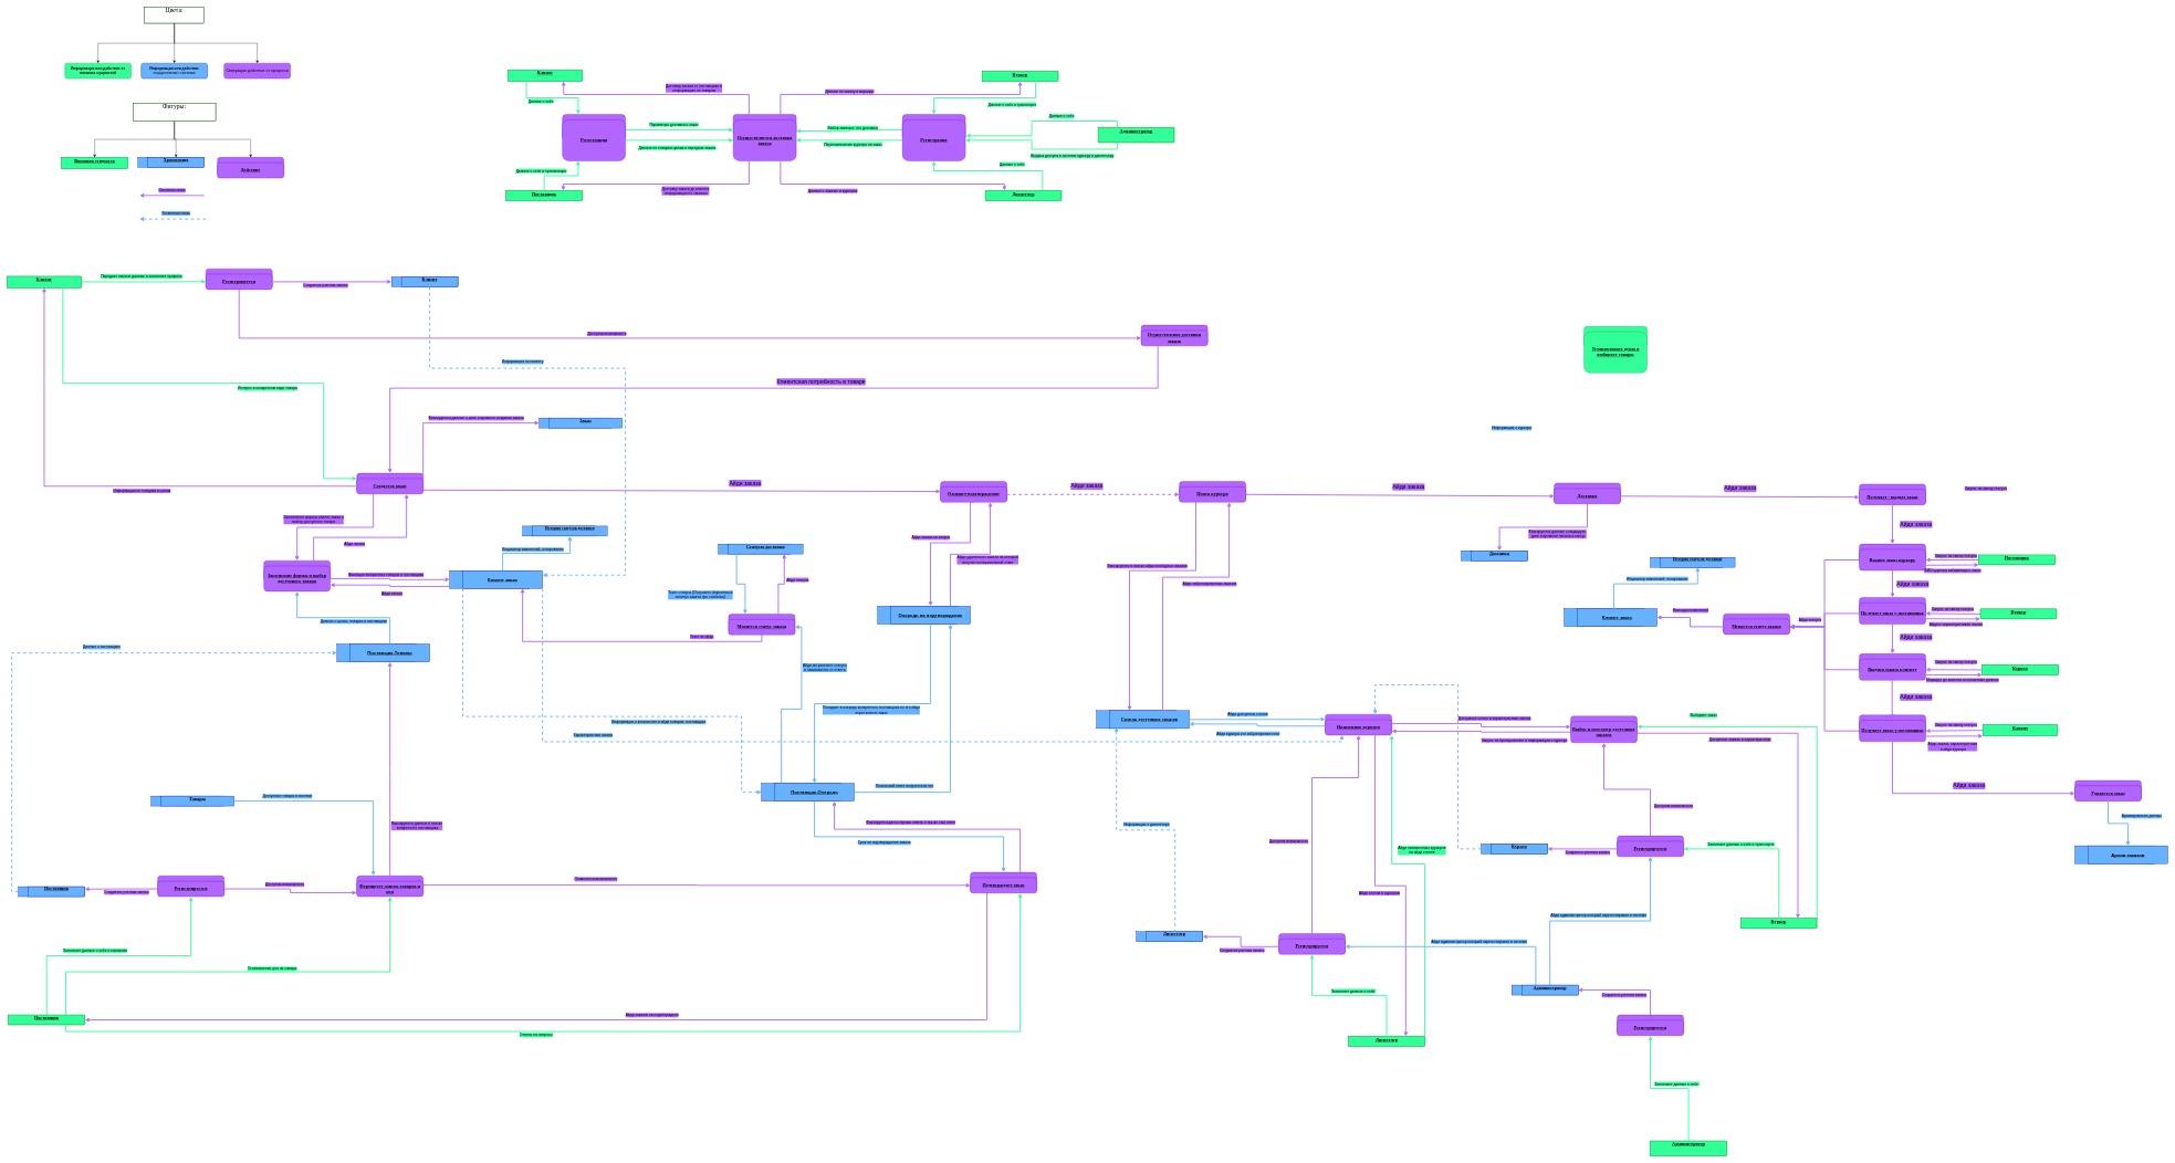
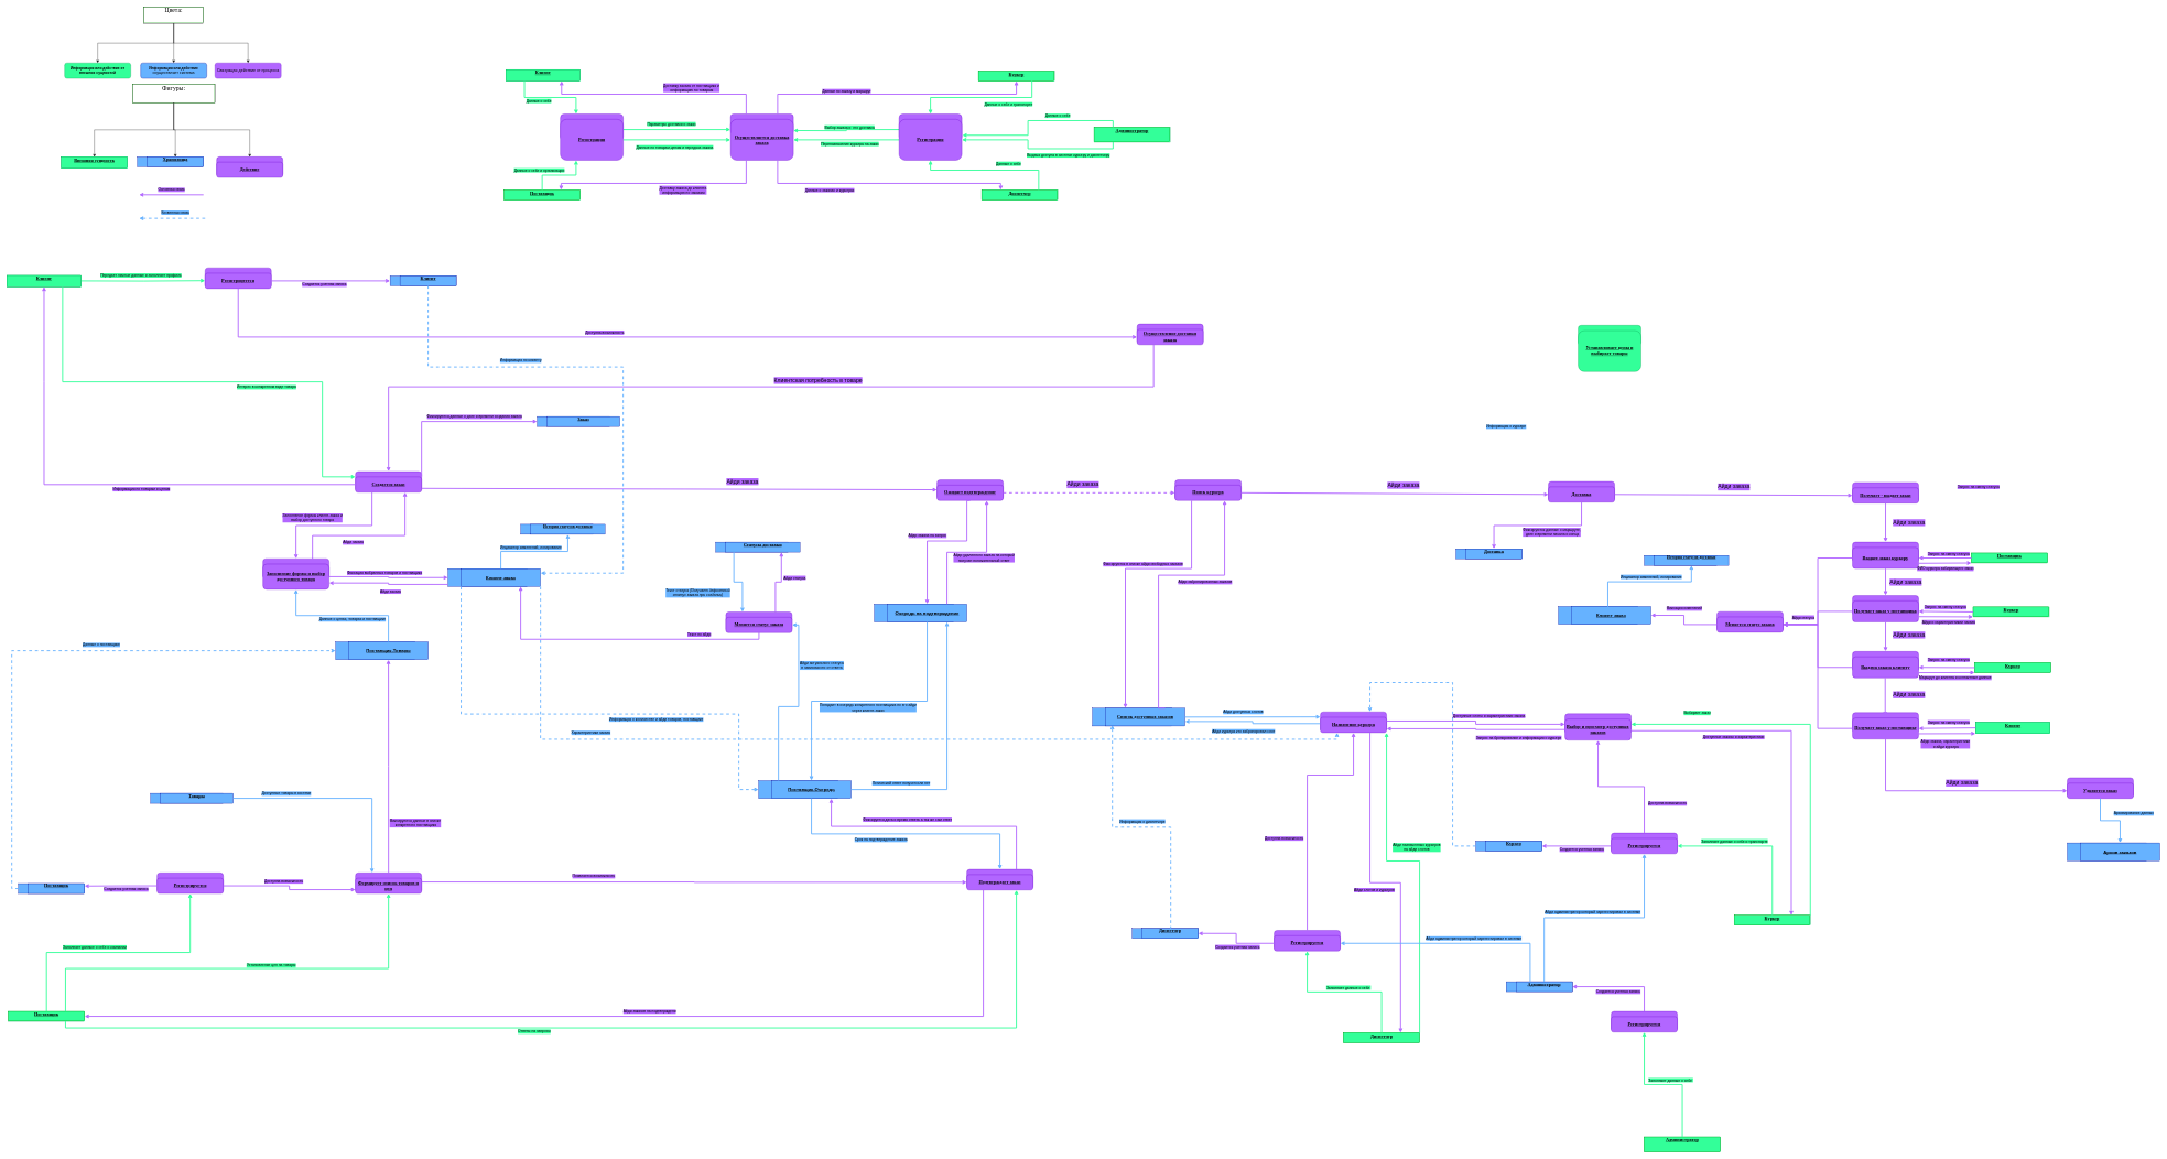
- <mxCell id="311" value="Связуящая действие от процесса" style="rounded=1;whiteSpace=wrap;html=1;fillColor=#B266FF;strokeColor=#6600CC;labelBackgroundColor=none;" parent="1" vertex="1"><mxGeometry x="675" y="190" width="200" height="46.5" as="geometry" /></mxCell>
+ <mxCell id="311" value="Связуящая действие от процесса" style="rounded=1;whiteSpace=wrap;html=1;fillColor=#B266FF;strokeColor=#6600CC;labelBackgroundColor=none;" parent="1" vertex="1"><mxGeometry x="650" y="190" width="200" height="46.5" as="geometry" /></mxCell>
- <mxCell id="314" value="Фигуры:" style="verticalAlign=middle;align=center;overflow=fill;html=1;rounded=0;shadow=0;comic=0;labelBackgroundColor=none;strokeWidth=1;fontFamily=Verdana;fontSize=19;labelBorderColor=#009900;whiteSpace=wrap;" parent="1" vertex="1"><mxGeometry x="400" y="310" width="250" height="55.5" as="geometry" /></mxCell>
+ <mxCell id="314" value="Фигуры:" style="verticalAlign=middle;align=center;overflow=fill;html=1;rounded=0;shadow=0;comic=0;labelBackgroundColor=none;strokeWidth=1;fontFamily=Verdana;fontSize=19;labelBorderColor=#009900;whiteSpace=wrap;" parent="1" vertex="1"><mxGeometry x="400" y="255" width="250" height="55.5" as="geometry" /></mxCell>
